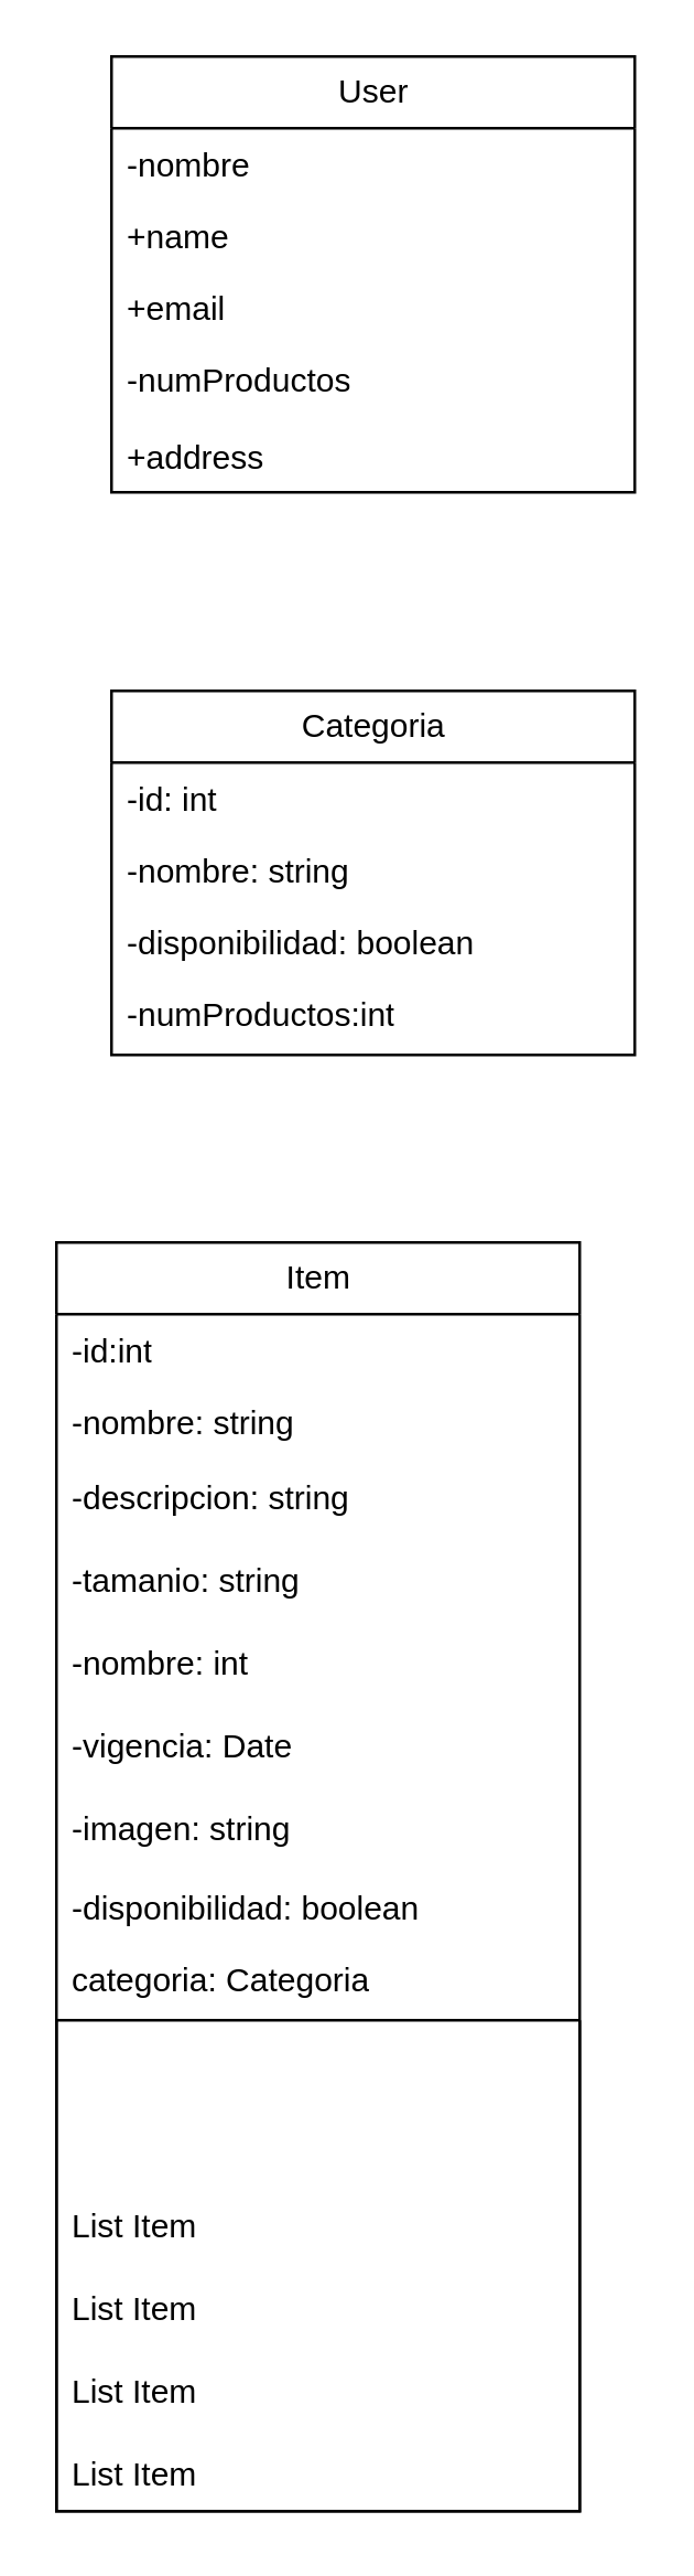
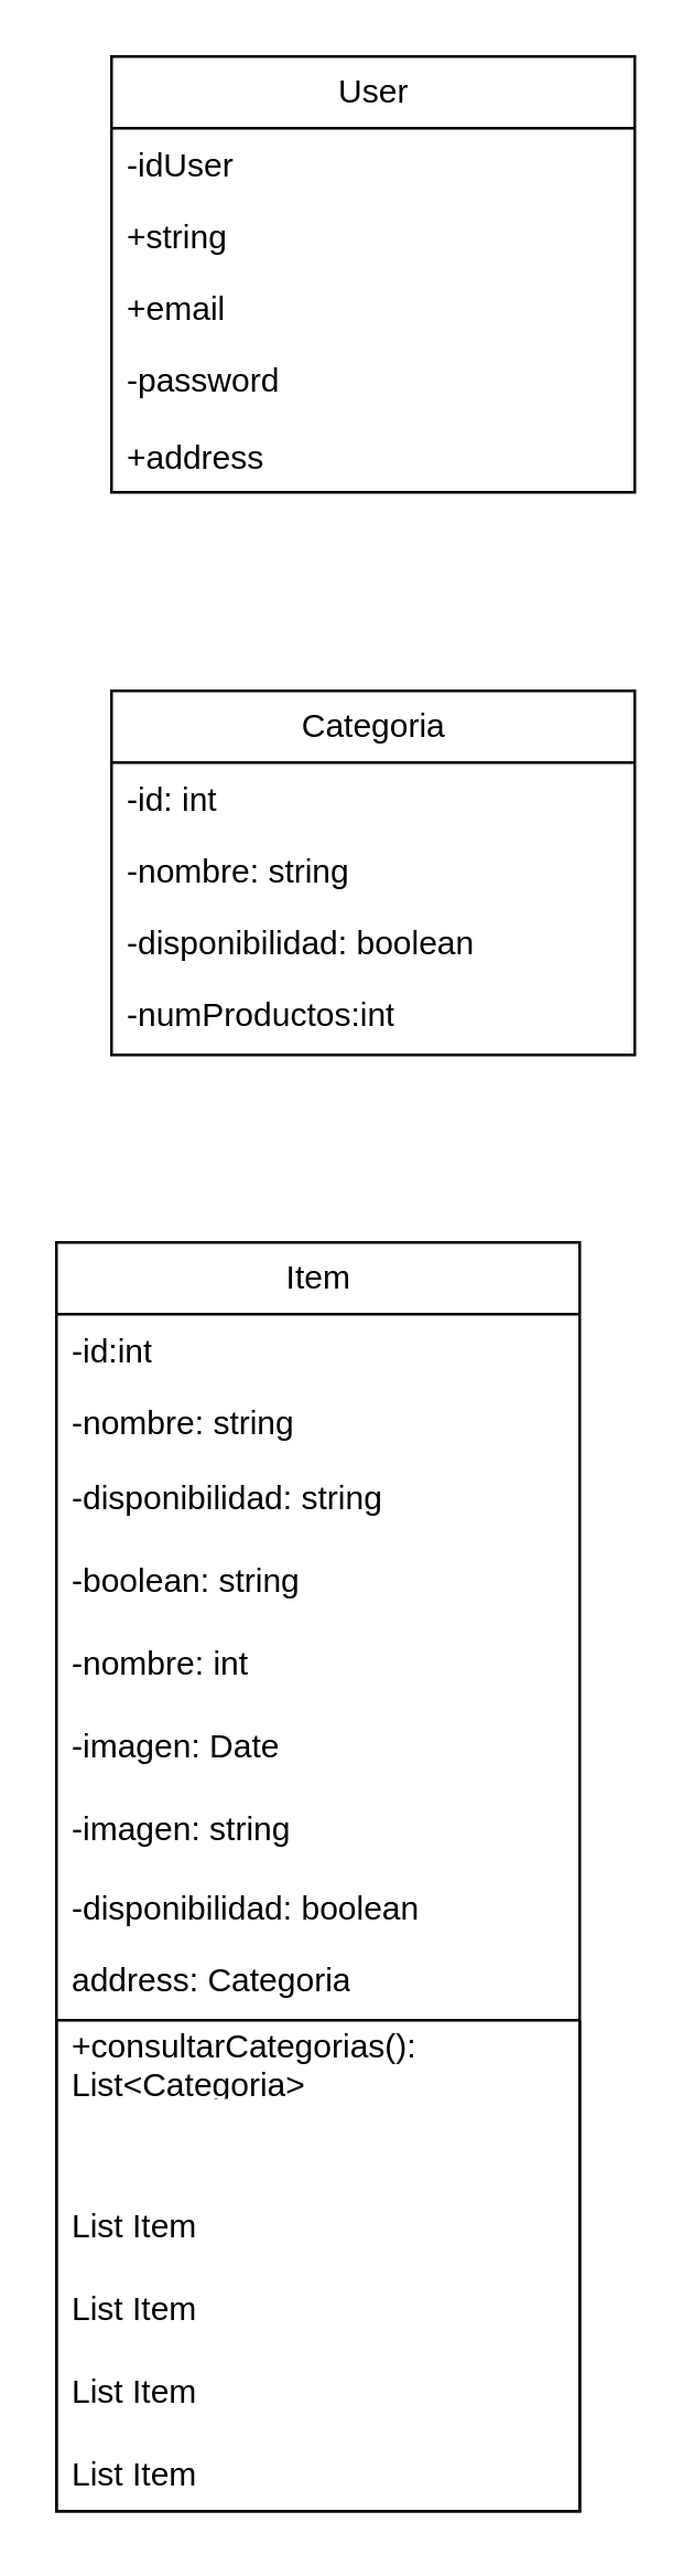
- <mxCell id="3" value="-&lt;span style=&quot;background-color: transparent; color: light-dark(rgb(0, 0, 0), rgb(255, 255, 255));&quot;&gt;nombre&lt;/span&gt;" style="text;strokeColor=none;fillColor=none;align=left;verticalAlign=top;spacingLeft=4;spacingRight=4;overflow=hidden;rotatable=0;points=[[0,0.5],[1,0.5]];portConstraint=eastwest;whiteSpace=wrap;html=1;" parent="2" vertex="1"><mxGeometry y="26" width="190" height="26" as="geometry" /></mxCell>
+ <mxCell id="3" value="-&lt;span style=&quot;background-color: transparent; color: light-dark(rgb(0, 0, 0), rgb(255, 255, 255));&quot;&gt;idUser&lt;/span&gt;" style="text;strokeColor=none;fillColor=none;align=left;verticalAlign=top;spacingLeft=4;spacingRight=4;overflow=hidden;rotatable=0;points=[[0,0.5],[1,0.5]];portConstraint=eastwest;whiteSpace=wrap;html=1;" parent="2" vertex="1"><mxGeometry y="26" width="190" height="26" as="geometry" /></mxCell>
- <mxCell id="4" value="+name" style="text;strokeColor=none;fillColor=none;align=left;verticalAlign=top;spacingLeft=4;spacingRight=4;overflow=hidden;rotatable=0;points=[[0,0.5],[1,0.5]];portConstraint=eastwest;whiteSpace=wrap;html=1;" parent="2" vertex="1"><mxGeometry y="52" width="190" height="26" as="geometry" /></mxCell>
+ <mxCell id="4" value="+string" style="text;strokeColor=none;fillColor=none;align=left;verticalAlign=top;spacingLeft=4;spacingRight=4;overflow=hidden;rotatable=0;points=[[0,0.5],[1,0.5]];portConstraint=eastwest;whiteSpace=wrap;html=1;" parent="2" vertex="1"><mxGeometry y="52" width="190" height="26" as="geometry" /></mxCell>
- <mxCell id="6" value="-numProductos" style="text;strokeColor=none;fillColor=none;align=left;verticalAlign=top;spacingLeft=4;spacingRight=4;overflow=hidden;rotatable=0;points=[[0,0.5],[1,0.5]];portConstraint=eastwest;whiteSpace=wrap;html=1;" parent="2" vertex="1"><mxGeometry y="104" width="190" height="28" as="geometry" /></mxCell>
+ <mxCell id="6" value="-password" style="text;strokeColor=none;fillColor=none;align=left;verticalAlign=top;spacingLeft=4;spacingRight=4;overflow=hidden;rotatable=0;points=[[0,0.5],[1,0.5]];portConstraint=eastwest;whiteSpace=wrap;html=1;" parent="2" vertex="1"><mxGeometry y="104" width="190" height="28" as="geometry" /></mxCell>
- <mxCell id="16" value="-descripcion: string" style="text;strokeColor=none;fillColor=none;align=left;verticalAlign=middle;spacingLeft=4;spacingRight=4;overflow=hidden;points=[[0,0.5],[1,0.5]];portConstraint=eastwest;rotatable=0;whiteSpace=wrap;html=1;" vertex="1" parent="13"><mxGeometry y="78" width="190" height="30" as="geometry" /></mxCell>
+ <mxCell id="16" value="-disponibilidad: string" style="text;strokeColor=none;fillColor=none;align=left;verticalAlign=middle;spacingLeft=4;spacingRight=4;overflow=hidden;points=[[0,0.5],[1,0.5]];portConstraint=eastwest;rotatable=0;whiteSpace=wrap;html=1;" vertex="1" parent="13"><mxGeometry y="78" width="190" height="30" as="geometry" /></mxCell>
- <mxCell id="17" value="-tamanio: string" style="text;strokeColor=none;fillColor=none;align=left;verticalAlign=middle;spacingLeft=4;spacingRight=4;overflow=hidden;points=[[0,0.5],[1,0.5]];portConstraint=eastwest;rotatable=0;whiteSpace=wrap;html=1;" vertex="1" parent="13"><mxGeometry y="108" width="190" height="30" as="geometry" /></mxCell>
+ <mxCell id="17" value="-boolean: string" style="text;strokeColor=none;fillColor=none;align=left;verticalAlign=middle;spacingLeft=4;spacingRight=4;overflow=hidden;points=[[0,0.5],[1,0.5]];portConstraint=eastwest;rotatable=0;whiteSpace=wrap;html=1;" vertex="1" parent="13"><mxGeometry y="108" width="190" height="30" as="geometry" /></mxCell>
- <mxCell id="19" value="-vigencia: Date" style="text;strokeColor=none;fillColor=none;align=left;verticalAlign=middle;spacingLeft=4;spacingRight=4;overflow=hidden;points=[[0,0.5],[1,0.5]];portConstraint=eastwest;rotatable=0;whiteSpace=wrap;html=1;" vertex="1" parent="13"><mxGeometry y="168" width="190" height="30" as="geometry" /></mxCell>
+ <mxCell id="19" value="-imagen: Date" style="text;strokeColor=none;fillColor=none;align=left;verticalAlign=middle;spacingLeft=4;spacingRight=4;overflow=hidden;points=[[0,0.5],[1,0.5]];portConstraint=eastwest;rotatable=0;whiteSpace=wrap;html=1;" vertex="1" parent="13"><mxGeometry y="168" width="190" height="30" as="geometry" /></mxCell>
- <mxCell id="22" value="categoria: Categoria" style="text;strokeColor=none;fillColor=none;align=left;verticalAlign=top;spacingLeft=4;spacingRight=4;overflow=hidden;rotatable=0;points=[[0,0.5],[1,0.5]];portConstraint=eastwest;whiteSpace=wrap;html=1;" vertex="1" parent="13"><mxGeometry y="254" width="190" height="28" as="geometry" /></mxCell>
+ <mxCell id="22" value="address: Categoria" style="text;strokeColor=none;fillColor=none;align=left;verticalAlign=top;spacingLeft=4;spacingRight=4;overflow=hidden;rotatable=0;points=[[0,0.5],[1,0.5]];portConstraint=eastwest;whiteSpace=wrap;html=1;" vertex="1" parent="13"><mxGeometry y="254" width="190" height="28" as="geometry" /></mxCell>
+ <mxCell id="24" value="+consultarCategorias(): List&amp;lt;Categoria&amp;gt;" style="text;strokeColor=none;fillColor=none;align=left;verticalAlign=middle;spacingLeft=4;spacingRight=4;overflow=hidden;points=[[0,0.5],[1,0.5]];portConstraint=eastwest;rotatable=0;whiteSpace=wrap;html=1;" vertex="1" parent="23"><mxGeometry width="190" height="30" as="geometry" /></mxCell>
